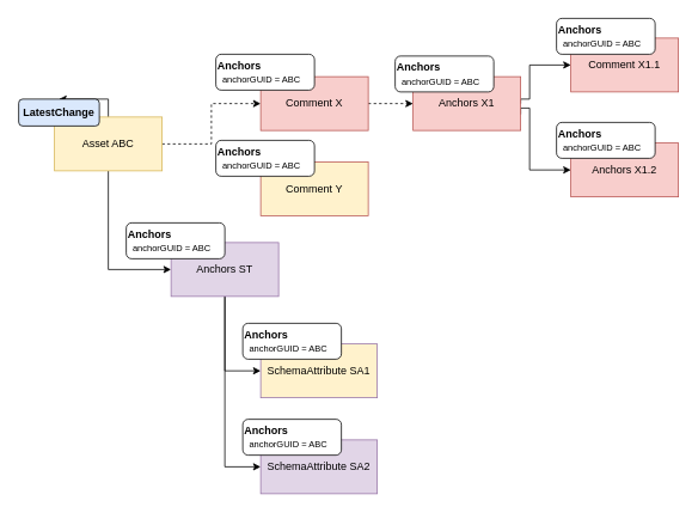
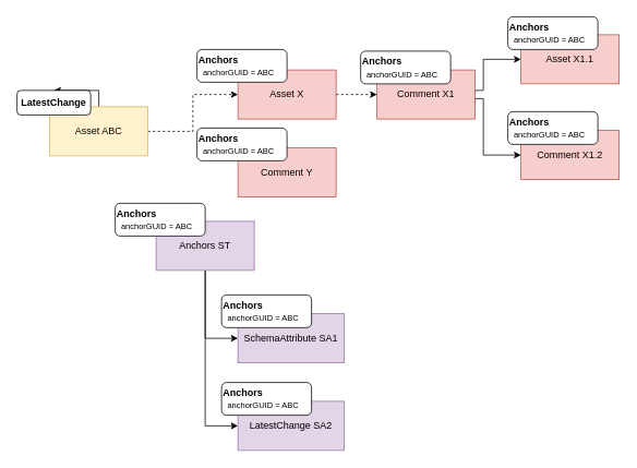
- <mxCell id="12" value="Comment X1.1" style="rounded=0;whiteSpace=wrap;html=1;fillColor=#f8cecc;strokeColor=#b85450;" vertex="1" parent="1"><mxGeometry x="636" y="42" width="120" height="60" as="geometry" /></mxCell>
+ <mxCell id="12" value="Asset X1.1" style="rounded=0;whiteSpace=wrap;html=1;fillColor=#f8cecc;strokeColor=#b85450;" vertex="1" parent="1"><mxGeometry x="636" y="42" width="120" height="60" as="geometry" /></mxCell>
- <mxCell id="17" value="Comment X" style="rounded=0;whiteSpace=wrap;html=1;fillColor=#f8cecc;strokeColor=#b85450;" vertex="1" parent="1"><mxGeometry x="290" y="85" width="120" height="60" as="geometry" /></mxCell>
+ <mxCell id="17" value="Asset X" style="rounded=0;whiteSpace=wrap;html=1;fillColor=#f8cecc;strokeColor=#b85450;" vertex="1" parent="1"><mxGeometry x="290" y="85" width="120" height="60" as="geometry" /></mxCell>
- <mxCell id="15" value="Anchors X1" style="rounded=0;whiteSpace=wrap;html=1;fillColor=#f8cecc;strokeColor=#b85450;" vertex="1" parent="1"><mxGeometry x="460" y="85" width="120" height="60" as="geometry" /></mxCell>
+ <mxCell id="15" value="Comment X1" style="rounded=0;whiteSpace=wrap;html=1;fillColor=#f8cecc;strokeColor=#b85450;" vertex="1" parent="1"><mxGeometry x="460" y="85" width="120" height="60" as="geometry" /></mxCell>
- <mxCell id="19" value="LatestChange" style="rounded=1;whiteSpace=wrap;html=1;fontStyle=1;fillColor=#dae8fc;" vertex="1" parent="1"><mxGeometry x="20" y="110" width="90" height="30" as="geometry" /></mxCell>
+ <mxCell id="19" value="LatestChange" style="rounded=1;whiteSpace=wrap;html=1;fontStyle=1" vertex="1" parent="1"><mxGeometry x="20" y="110" width="90" height="30" as="geometry" /></mxCell>
- <mxCell id="18" value="Anchors X1.2" style="rounded=0;whiteSpace=wrap;html=1;fillColor=#f8cecc;strokeColor=#b85450;" vertex="1" parent="1"><mxGeometry x="636" y="159" width="120" height="60" as="geometry" /></mxCell>
+ <mxCell id="18" value="Comment X1.2" style="rounded=0;whiteSpace=wrap;html=1;fillColor=#f8cecc;strokeColor=#b85450;" vertex="1" parent="1"><mxGeometry x="636" y="159" width="120" height="60" as="geometry" /></mxCell>
- <mxCell id="9" value="Comment Y" style="rounded=0;whiteSpace=wrap;html=1;fillColor=#fff2cc;strokeColor=#b85450;" vertex="1" parent="1"><mxGeometry x="290" y="180" width="120" height="60" as="geometry" /></mxCell>
+ <mxCell id="9" value="Comment Y" style="rounded=0;whiteSpace=wrap;html=1;fillColor=#f8cecc;strokeColor=#b85450;" vertex="1" parent="1"><mxGeometry x="290" y="180" width="120" height="60" as="geometry" /></mxCell>
- <mxCell id="4" style="edgeStyle=orthogonalEdgeStyle;rounded=0;orthogonalLoop=1;jettySize=auto;html=1;entryX=0;entryY=0.5;entryDx=0;entryDy=0;" edge="1" parent="1" source="5" target="8"><mxGeometry relative="1" as="geometry"><Array as="points"><mxPoint x="120" y="300" /></Array></mxGeometry></mxCell>
- <mxCell id="10" value="SchemaAttribute SA1" style="rounded=0;whiteSpace=wrap;html=1;fillColor=#fff2cc;strokeColor=#9673a6;" vertex="1" parent="1"><mxGeometry x="290" y="383" width="130" height="60" as="geometry" /></mxCell>
+ <mxCell id="10" value="SchemaAttribute SA1" style="rounded=0;whiteSpace=wrap;html=1;fillColor=#e1d5e7;strokeColor=#9673a6;" vertex="1" parent="1"><mxGeometry x="290" y="383" width="130" height="60" as="geometry" /></mxCell>
- <mxCell id="11" value="SchemaAttribute SA2" style="rounded=0;whiteSpace=wrap;html=1;fillColor=#e1d5e7;strokeColor=#9673a6;" vertex="1" parent="1"><mxGeometry x="290" y="490" width="130" height="60" as="geometry" /></mxCell>
+ <mxCell id="11" value="LatestChange SA2" style="rounded=0;whiteSpace=wrap;html=1;fillColor=#e1d5e7;strokeColor=#9673a6;" vertex="1" parent="1"><mxGeometry x="290" y="490" width="130" height="60" as="geometry" /></mxCell>
